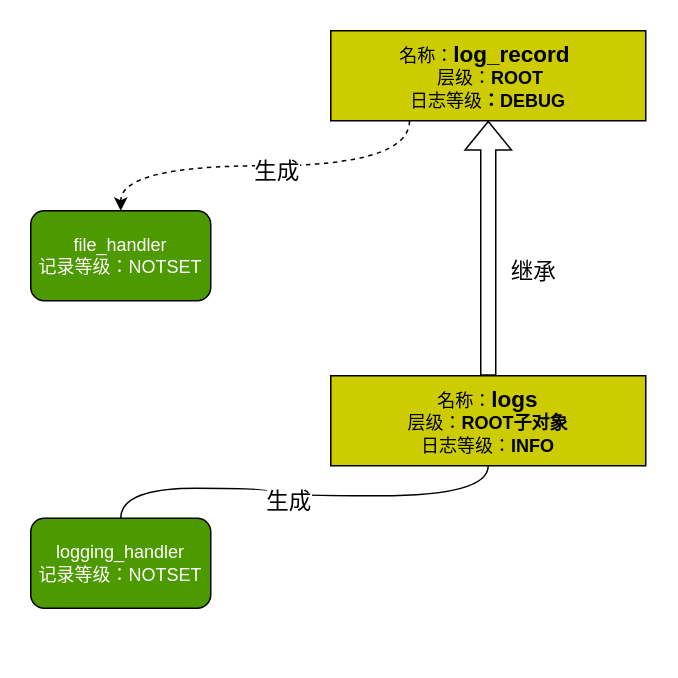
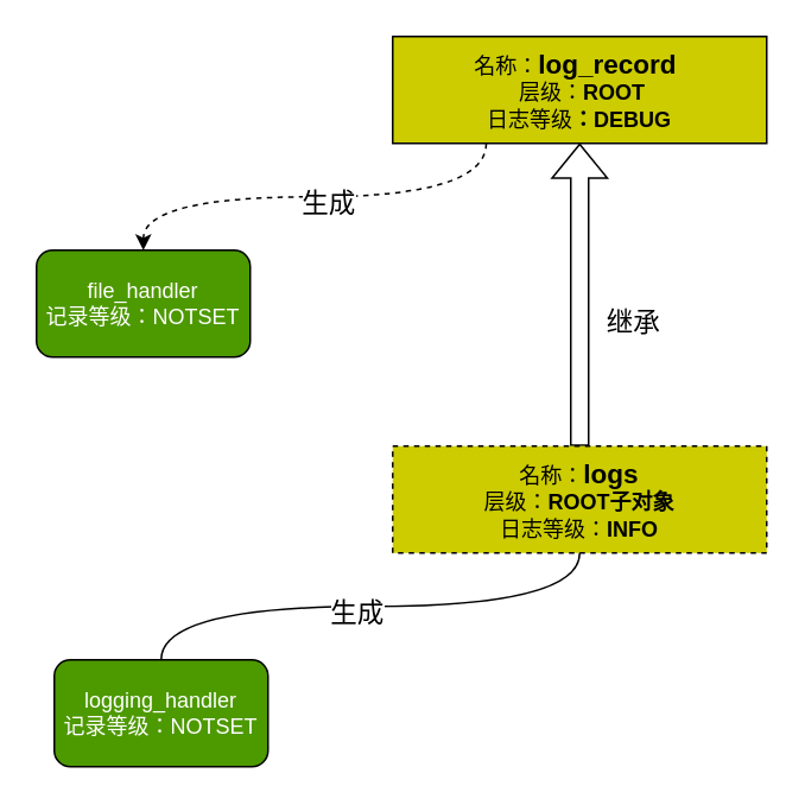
- <mxCell id="7" value="名称：&lt;b&gt;&lt;font style=&quot;font-size: 15px&quot;&gt;logs&lt;/font&gt;&lt;br&gt;&lt;/b&gt;层级：&lt;b&gt;ROOT子对象&lt;/b&gt;&lt;br&gt;日志等级：&lt;b&gt;INFO&lt;/b&gt;" style="rounded=0;whiteSpace=wrap;html=1;fillColor=#CCCC00;" vertex="1" parent="1"><mxGeometry x="220" y="250" width="210" height="60" as="geometry" /></mxCell>
+ <mxCell id="7" value="名称：&lt;b&gt;&lt;font style=&quot;font-size: 15px&quot;&gt;logs&lt;/font&gt;&lt;br&gt;&lt;/b&gt;层级：&lt;b&gt;ROOT子对象&lt;/b&gt;&lt;br&gt;日志等级：&lt;b&gt;INFO&lt;/b&gt;" style="rounded=0;whiteSpace=wrap;html=1;fillColor=#CCCC00;dashed=1;" vertex="1" parent="1"><mxGeometry x="220" y="250" width="210" height="60" as="geometry" /></mxCell>
- <mxCell id="8" value="logging_handler&lt;br&gt;记录等级：NOTSET" style="rounded=1;whiteSpace=wrap;html=1;fillColor=#4D9900;fontColor=#FFFFFF;" vertex="1" parent="1"><mxGeometry x="20" y="345" width="120" height="60" as="geometry" /></mxCell>
+ <mxCell id="8" value="logging_handler&lt;br&gt;记录等级：NOTSET" style="rounded=1;whiteSpace=wrap;html=1;fillColor=#4D9900;fontColor=#FFFFFF;" vertex="1" parent="1"><mxGeometry x="30" y="370" width="120" height="60" as="geometry" /></mxCell>
